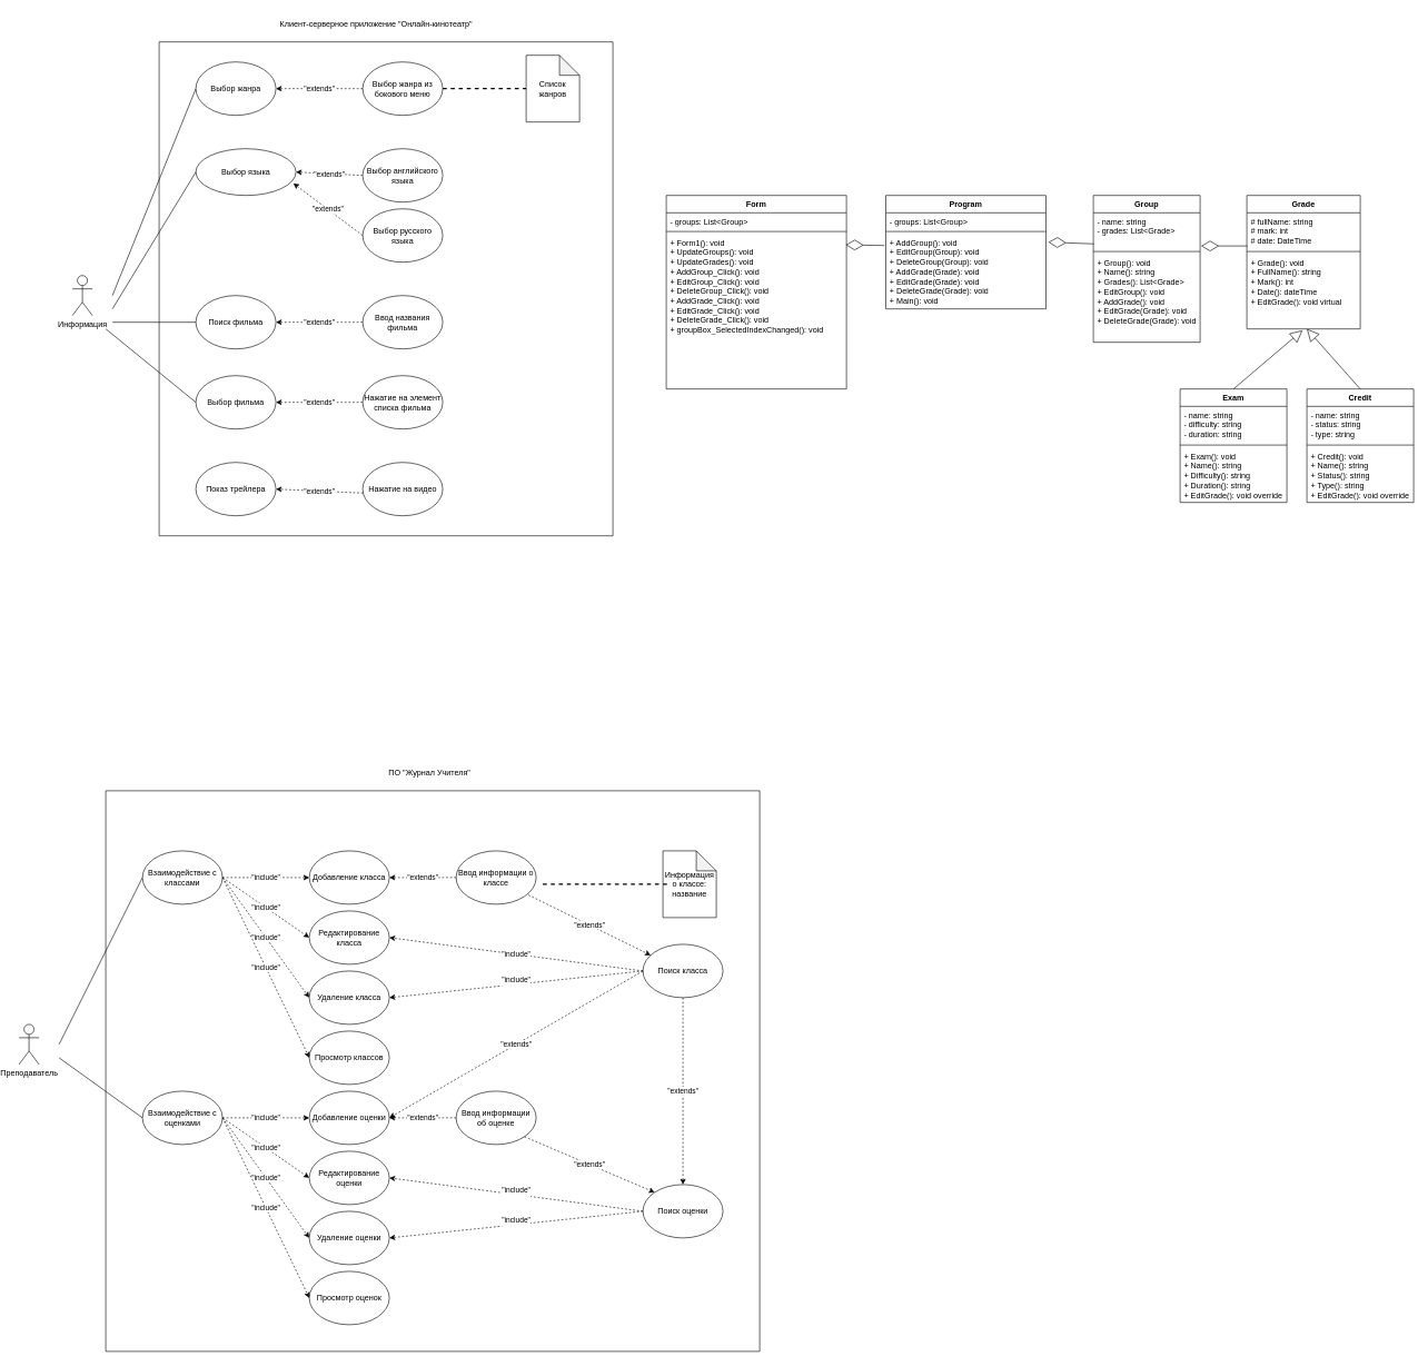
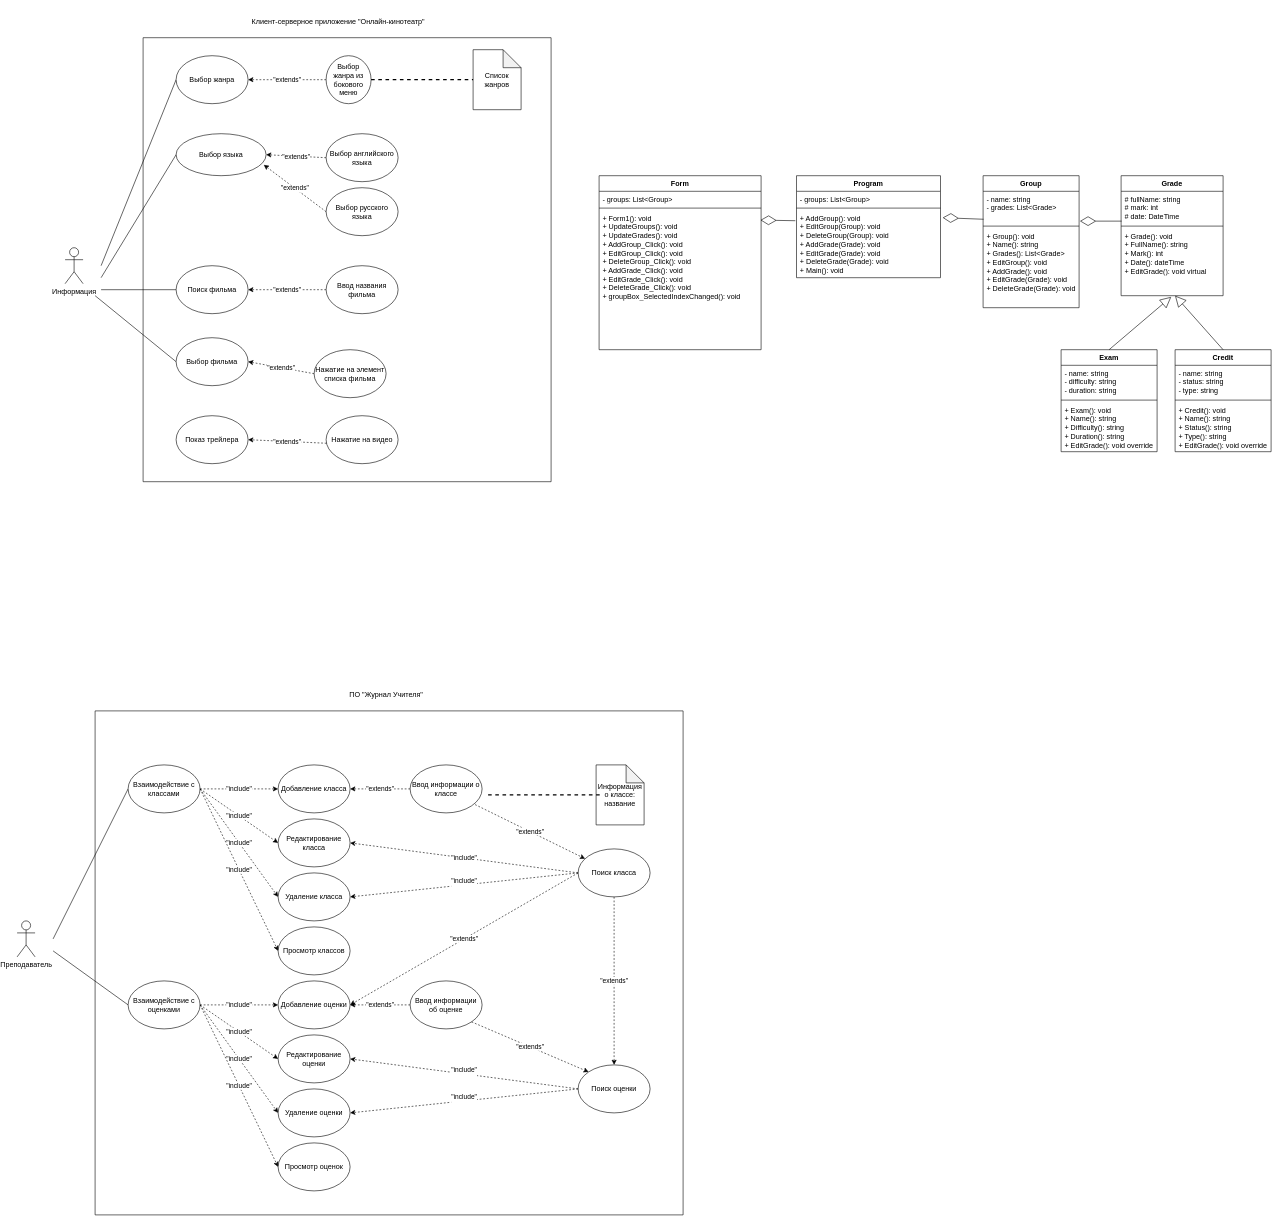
- <mxCell id="5" value="Выбор жанра из бокового меню" style="ellipse;whiteSpace=wrap;html=1;" parent="4" vertex="1"><mxGeometry x="305" y="30" width="120" height="80" as="geometry" /></mxCell>
+ <mxCell id="5" value="Выбор жанра из бокового меню" style="ellipse;whiteSpace=wrap;html=1;" parent="4" vertex="1"><mxGeometry x="305" y="30" width="75" height="80" as="geometry" /></mxCell>
- <mxCell id="19" value="Нажатие на элемент списка фильма" style="ellipse;whiteSpace=wrap;html=1;" parent="4" vertex="1"><mxGeometry x="305" y="500" width="120" height="80" as="geometry" /></mxCell>
+ <mxCell id="19" value="Нажатие на элемент списка фильма" style="ellipse;whiteSpace=wrap;html=1;" parent="4" vertex="1"><mxGeometry x="285" y="520" width="120" height="80" as="geometry" /></mxCell>
